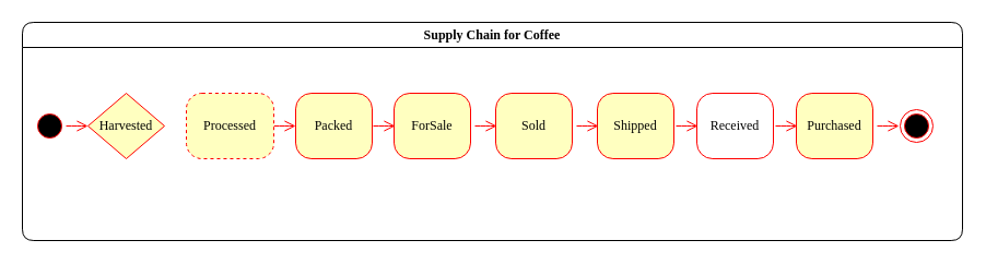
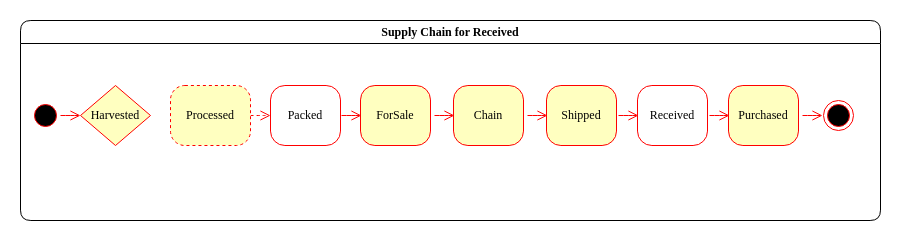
- <mxCell id="2" value="Supply Chain for Coffee" style="swimlane;whiteSpace=wrap;html=1;rounded=1;shadow=0;comic=0;labelBackgroundColor=none;strokeWidth=1;fontFamily=Verdana;fontSize=12;align=center;" parent="1" vertex="1"><mxGeometry x="20" y="20" width="860" height="200" as="geometry" /></mxCell>
+ <mxCell id="2" value="Supply Chain for Received" style="swimlane;whiteSpace=wrap;html=1;rounded=1;shadow=0;comic=0;labelBackgroundColor=none;strokeWidth=1;fontFamily=Verdana;fontSize=12;align=center;" parent="1" vertex="1"><mxGeometry x="20" y="20" width="860" height="200" as="geometry" /></mxCell>
- <mxCell id="7" style="edgeStyle=elbowEdgeStyle;html=1;labelBackgroundColor=none;endArrow=open;endSize=8;strokeColor=#ff0000;fontFamily=Verdana;fontSize=12;align=left;" parent="2" source="8" target="9" edge="1"><mxGeometry relative="1" as="geometry" /></mxCell>
+ <mxCell id="7" style="edgeStyle=elbowEdgeStyle;html=1;labelBackgroundColor=none;endArrow=open;endSize=8;strokeColor=#ff0000;fontFamily=Verdana;fontSize=12;align=left;dashed=1;" parent="2" source="8" target="9" edge="1"><mxGeometry relative="1" as="geometry" /></mxCell>
- <mxCell id="9" value="Packed" style="rounded=1;whiteSpace=wrap;html=1;arcSize=24;fillColor=#ffffc0;strokeColor=#ff0000;shadow=0;comic=0;labelBackgroundColor=none;fontFamily=Verdana;fontSize=12;fontColor=#000000;align=center;" parent="2" vertex="1"><mxGeometry x="250" y="65" width="70" height="60" as="geometry" /></mxCell>
+ <mxCell id="9" value="Packed" style="rounded=1;whiteSpace=wrap;html=1;arcSize=24;fillColor=#ffffff;strokeColor=#ff0000;shadow=0;comic=0;labelBackgroundColor=none;fontFamily=Verdana;fontSize=12;fontColor=#000000;align=center;" parent="2" vertex="1"><mxGeometry x="250" y="65" width="70" height="60" as="geometry" /></mxCell>
- <mxCell id="12" value="Sold" style="rounded=1;whiteSpace=wrap;html=1;arcSize=24;fillColor=#ffffc0;strokeColor=#ff0000;shadow=0;comic=0;labelBackgroundColor=none;fontFamily=Verdana;fontSize=12;fontColor=#000000;align=center;" vertex="1" parent="1"><mxGeometry x="453" y="85" width="70" height="60" as="geometry" /></mxCell>
+ <mxCell id="12" value="Chain" style="rounded=1;whiteSpace=wrap;html=1;arcSize=24;fillColor=#ffffc0;strokeColor=#ff0000;shadow=0;comic=0;labelBackgroundColor=none;fontFamily=Verdana;fontSize=12;fontColor=#000000;align=center;" vertex="1" parent="1"><mxGeometry x="453" y="85" width="70" height="60" as="geometry" /></mxCell>
